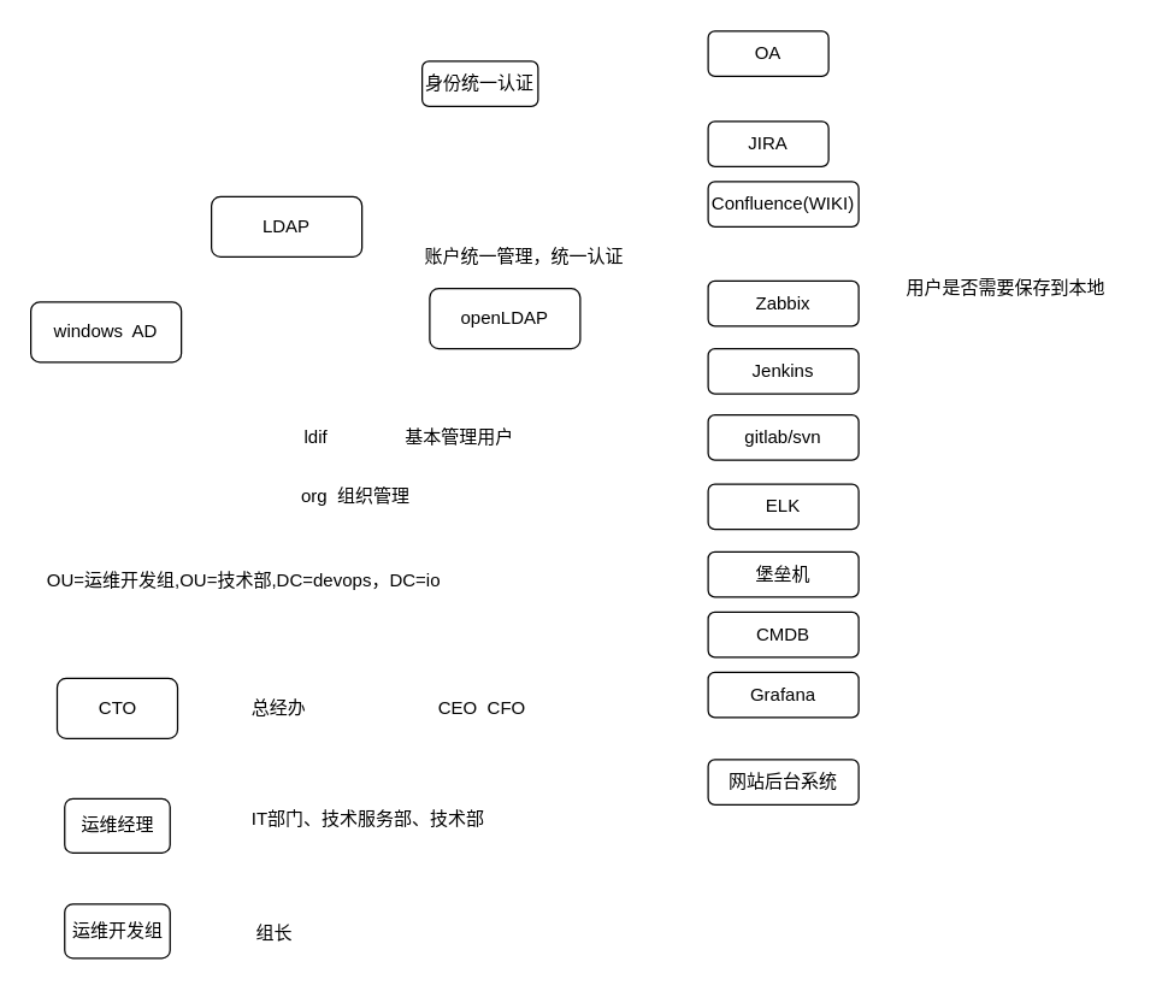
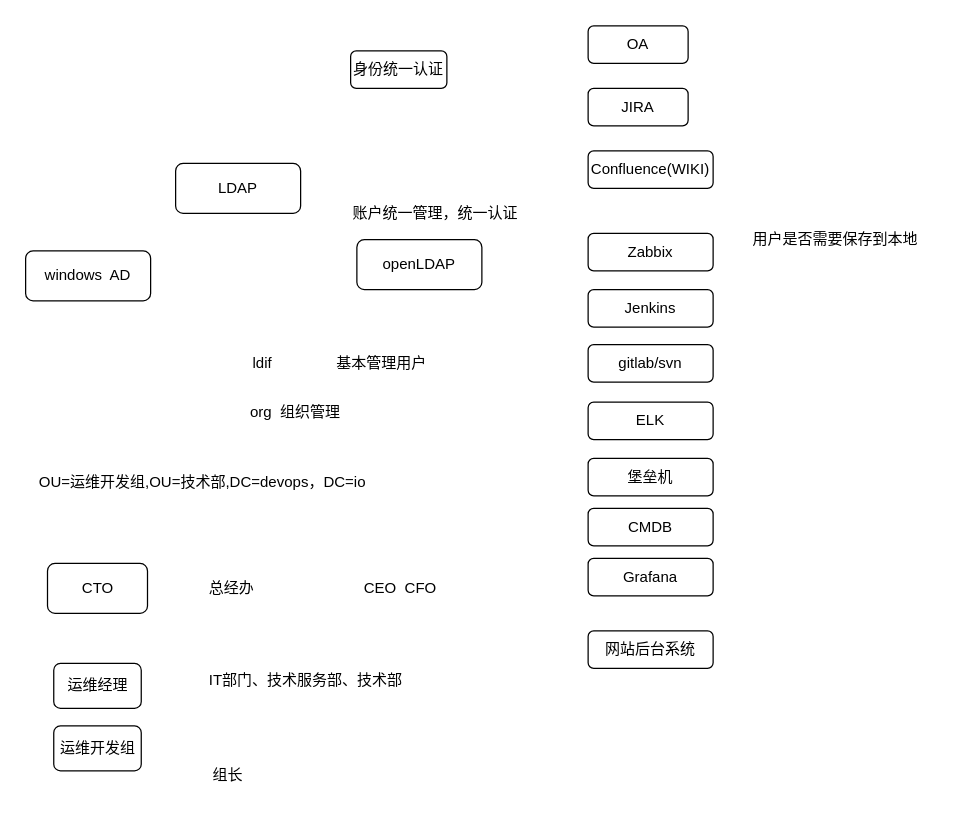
- <mxCell id="18" value="JIRA" style="rounded=1;whiteSpace=wrap;html=1;" vertex="1" parent="1"><mxGeometry x="470" y="80" width="80" height="30" as="geometry" /></mxCell>
+ <mxCell id="18" value="JIRA" style="rounded=1;whiteSpace=wrap;html=1;" vertex="1" parent="1"><mxGeometry x="470" y="70" width="80" height="30" as="geometry" /></mxCell>
- <mxCell id="13" value="运维开发组" style="rounded=1;whiteSpace=wrap;html=1;" vertex="1" parent="1"><mxGeometry x="42.5" y="600" width="70" height="36" as="geometry" /></mxCell>
+ <mxCell id="13" value="运维开发组" style="rounded=1;whiteSpace=wrap;html=1;" vertex="1" parent="1"><mxGeometry x="42.5" y="580" width="70" height="36" as="geometry" /></mxCell>
